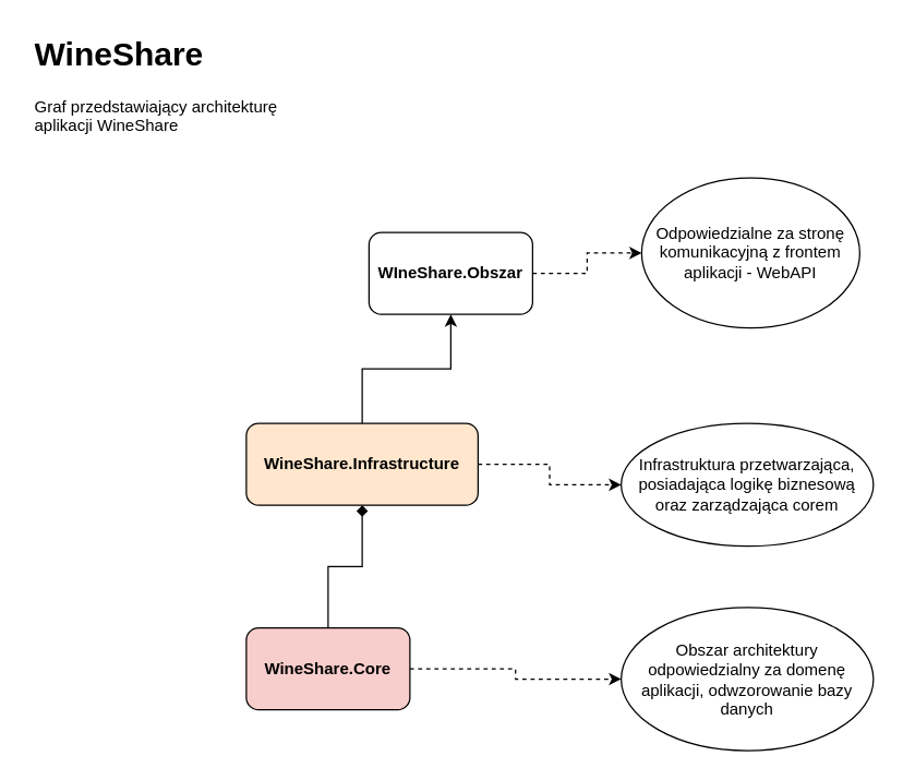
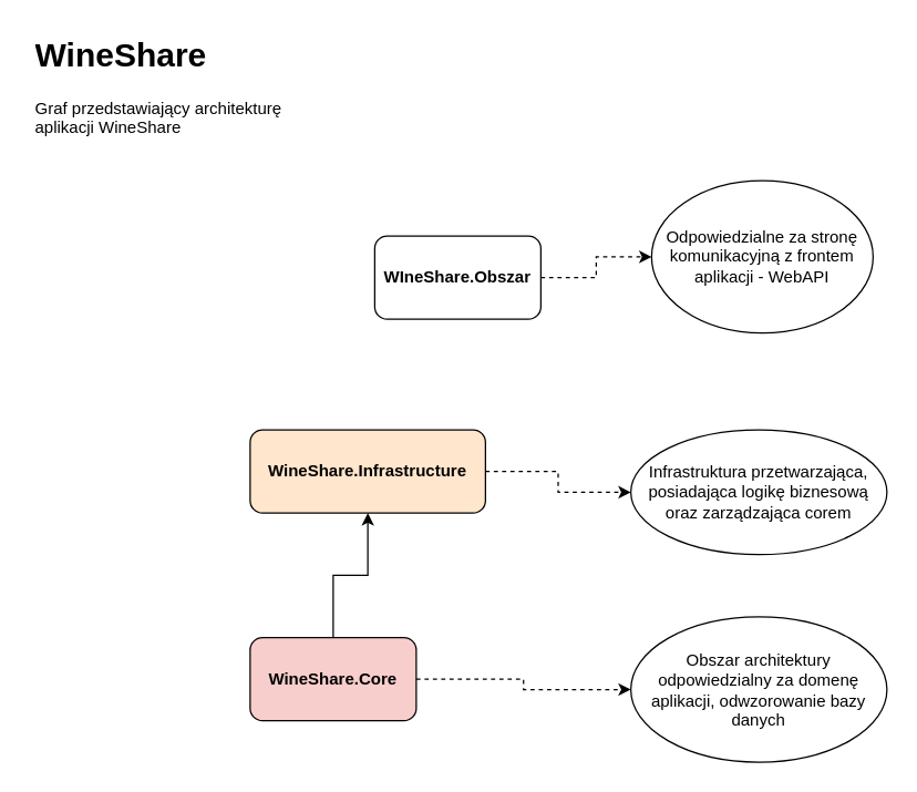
- <mxCell id="6" value="" style="edgeStyle=orthogonalEdgeStyle;rounded=0;orthogonalLoop=1;jettySize=auto;html=1;" edge="1" parent="1" source="8" target="4"><mxGeometry relative="1" as="geometry" /></mxCell>
- <mxCell id="10" value="" style="edgeStyle=orthogonalEdgeStyle;rounded=0;orthogonalLoop=1;jettySize=auto;html=1;endArrow=diamond;" edge="1" parent="1" source="12" target="8"><mxGeometry relative="1" as="geometry" /></mxCell>
+ <mxCell id="10" value="" style="edgeStyle=orthogonalEdgeStyle;rounded=0;orthogonalLoop=1;jettySize=auto;html=1;" edge="1" parent="1" source="12" target="8"><mxGeometry relative="1" as="geometry" /></mxCell>
